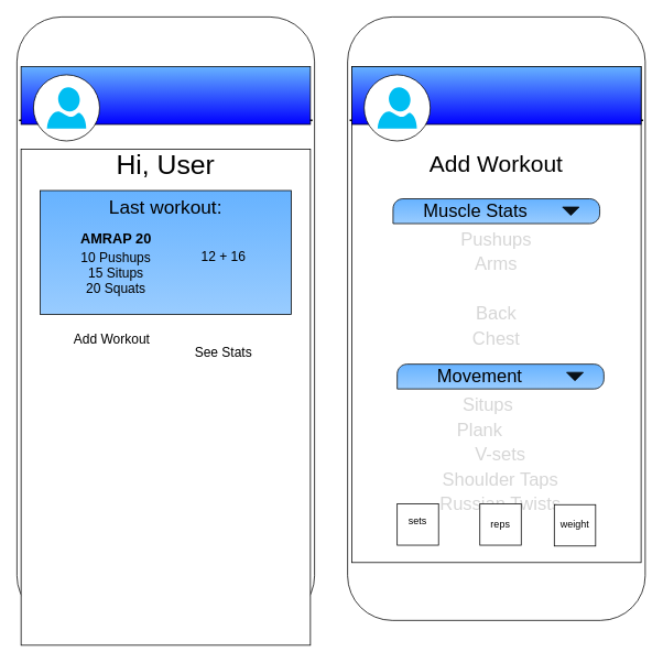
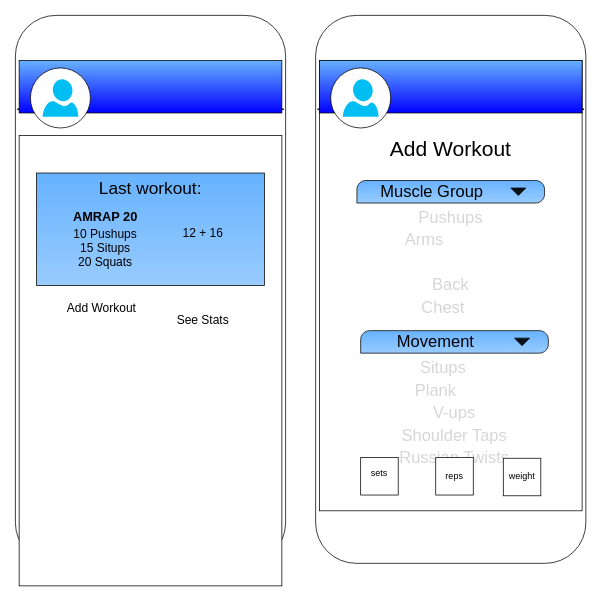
- <mxCell id="14" value="Hi, User" style="text;html=1;strokeColor=none;fillColor=none;align=center;verticalAlign=middle;whiteSpace=wrap;rounded=0;fontSize=33;" parent="1" vertex="1"><mxGeometry x="120" y="180" width="160" height="35" as="geometry" /></mxCell>
- <mxCell id="24" value="Muscle Stats" style="text;html=1;strokeColor=none;fillColor=none;align=center;verticalAlign=middle;whiteSpace=wrap;rounded=0;fontSize=22;" parent="1" vertex="1"><mxGeometry x="490" y="245" width="170" height="20" as="geometry" /></mxCell>
+ <mxCell id="24" value="Muscle Group" style="text;html=1;strokeColor=none;fillColor=none;align=center;verticalAlign=middle;whiteSpace=wrap;rounded=0;fontSize=22;" parent="1" vertex="1"><mxGeometry x="490" y="245" width="170" height="20" as="geometry" /></mxCell>
- <mxCell id="28" value="Arms" style="text;html=1;strokeColor=none;fillColor=none;align=center;verticalAlign=middle;whiteSpace=wrap;rounded=0;fontSize=22;fontColor=#D6D6D6;" parent="1" vertex="1"><mxGeometry x="515" y="310" width="170" height="20" as="geometry" /></mxCell>
+ <mxCell id="28" value="Arms" style="text;html=1;strokeColor=none;fillColor=none;align=center;verticalAlign=middle;whiteSpace=wrap;rounded=0;fontSize=22;fontColor=#D6D6D6;" parent="1" vertex="1"><mxGeometry x="480" y="310" width="170" height="20" as="geometry" /></mxCell>
- <mxCell id="27" value="Chest" style="text;html=1;strokeColor=none;fillColor=none;align=center;verticalAlign=middle;whiteSpace=wrap;rounded=0;fontSize=22;fontColor=#D6D6D6;" parent="1" vertex="1"><mxGeometry x="515" y="400" width="170" height="20" as="geometry" /></mxCell>
+ <mxCell id="27" value="Chest" style="text;html=1;strokeColor=none;fillColor=none;align=center;verticalAlign=middle;whiteSpace=wrap;rounded=0;fontSize=22;fontColor=#D6D6D6;" parent="1" vertex="1"><mxGeometry x="505" y="400" width="170" height="20" as="geometry" /></mxCell>
- <mxCell id="33" value="V-sets" style="text;html=1;strokeColor=none;fillColor=none;align=center;verticalAlign=middle;whiteSpace=wrap;rounded=0;fontSize=22;fontColor=#D6D6D6;" parent="1" vertex="1"><mxGeometry x="520" y="540" width="170" height="20" as="geometry" /></mxCell>
+ <mxCell id="33" value="V-ups" style="text;html=1;strokeColor=none;fillColor=none;align=center;verticalAlign=middle;whiteSpace=wrap;rounded=0;fontSize=22;fontColor=#D6D6D6;" parent="1" vertex="1"><mxGeometry x="520" y="540" width="170" height="20" as="geometry" /></mxCell>
